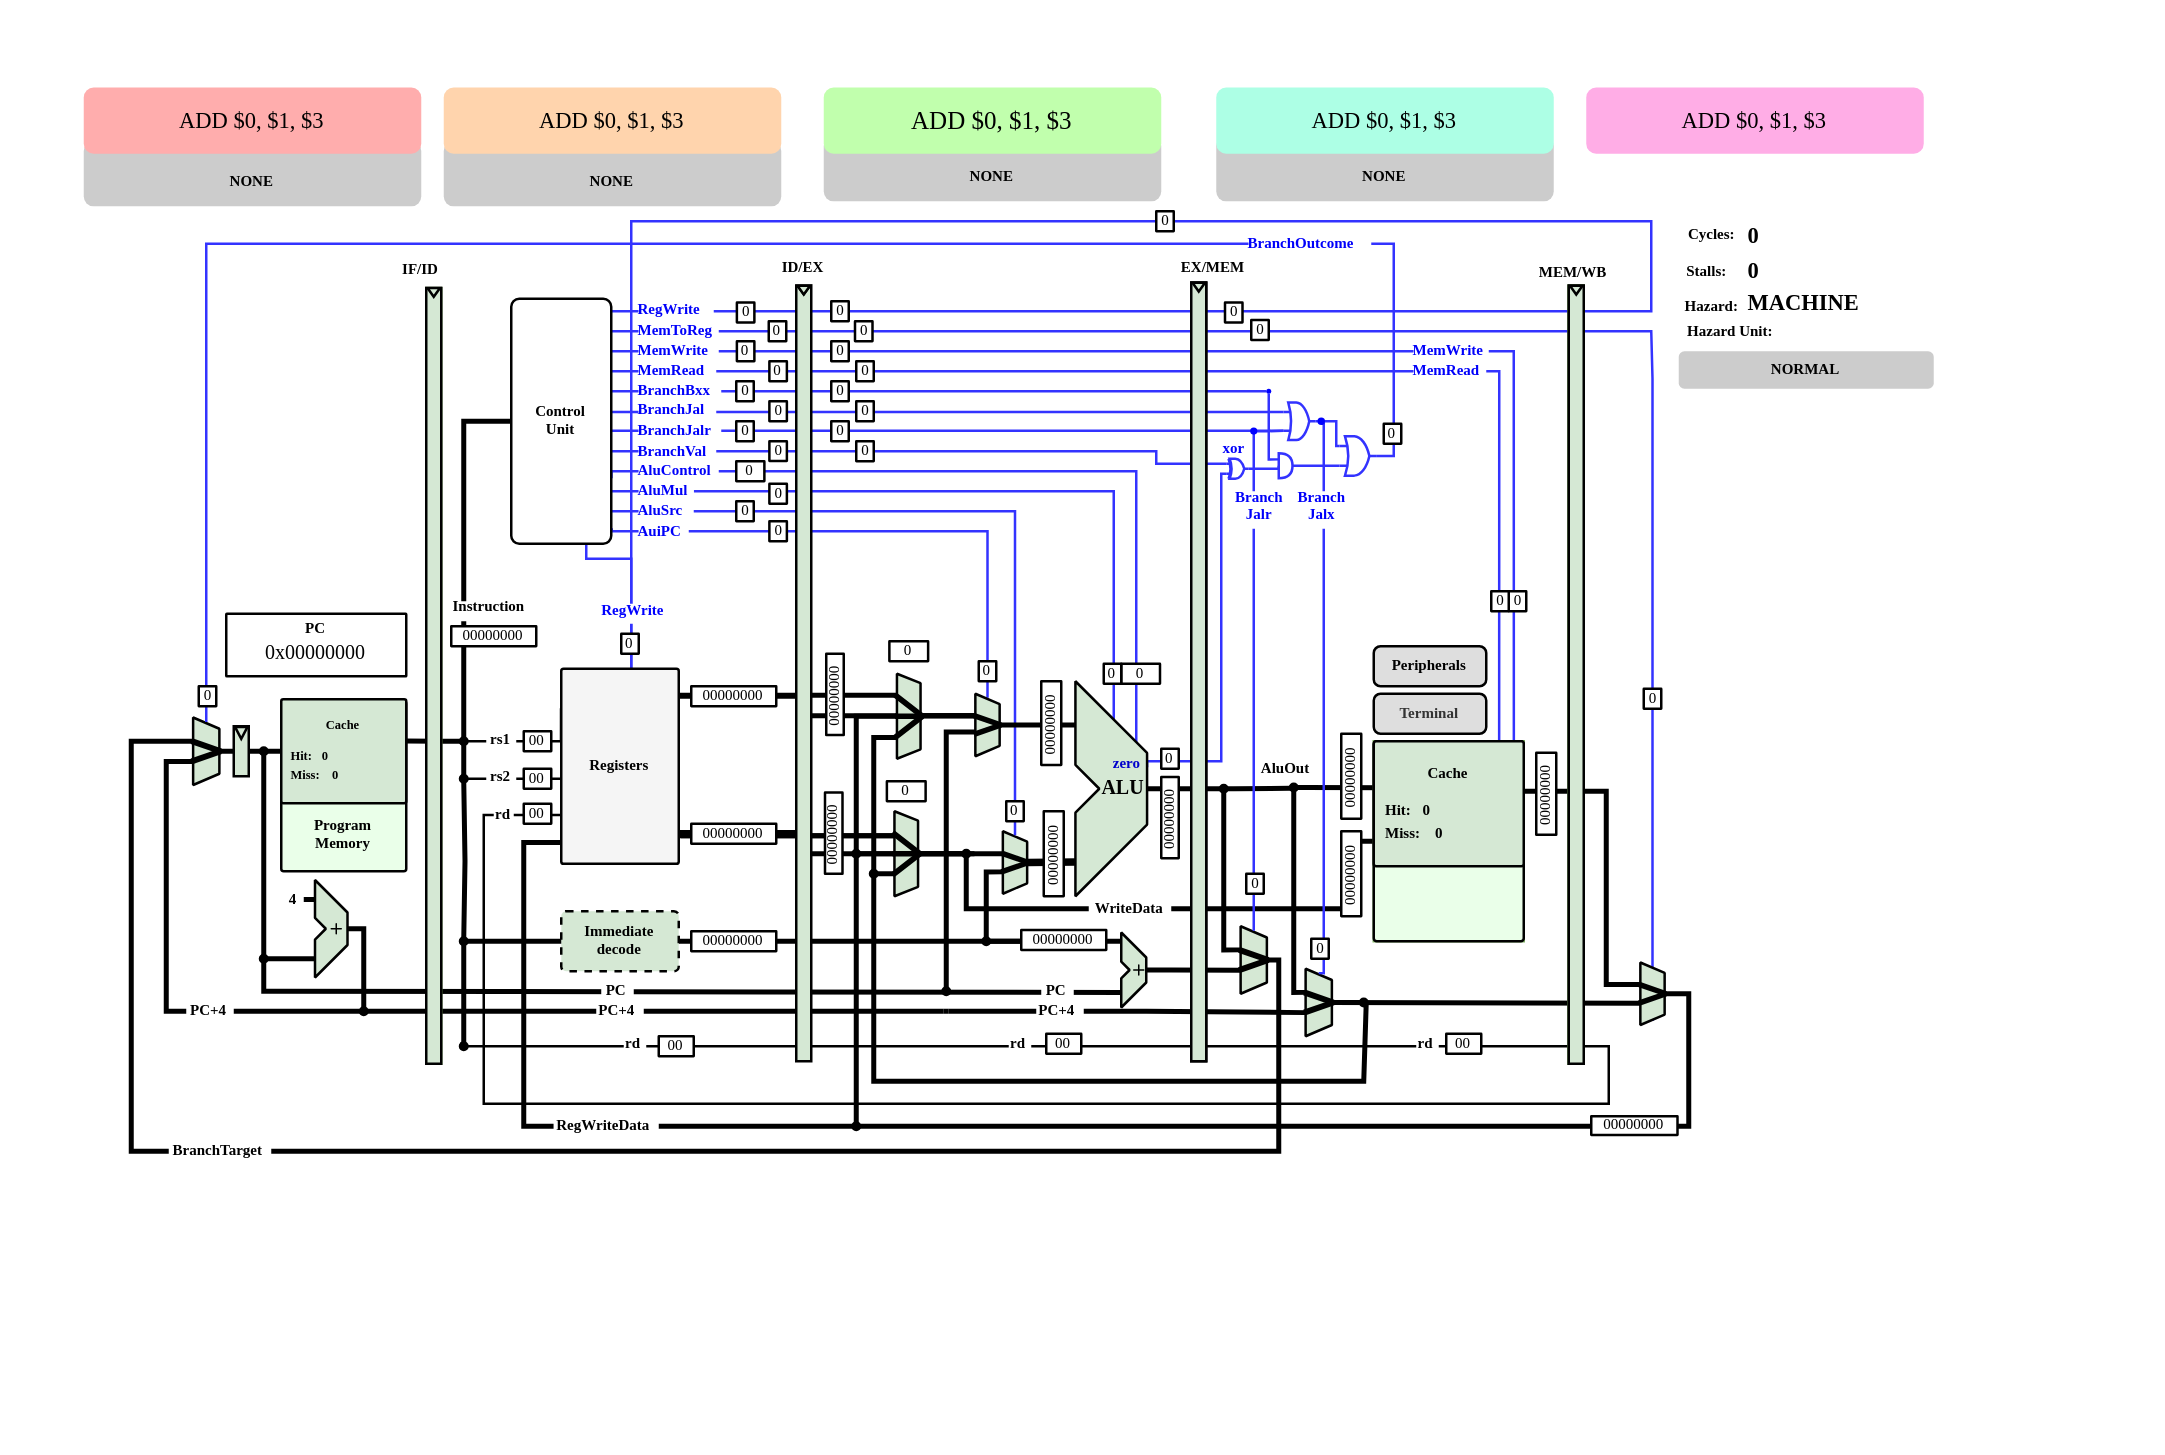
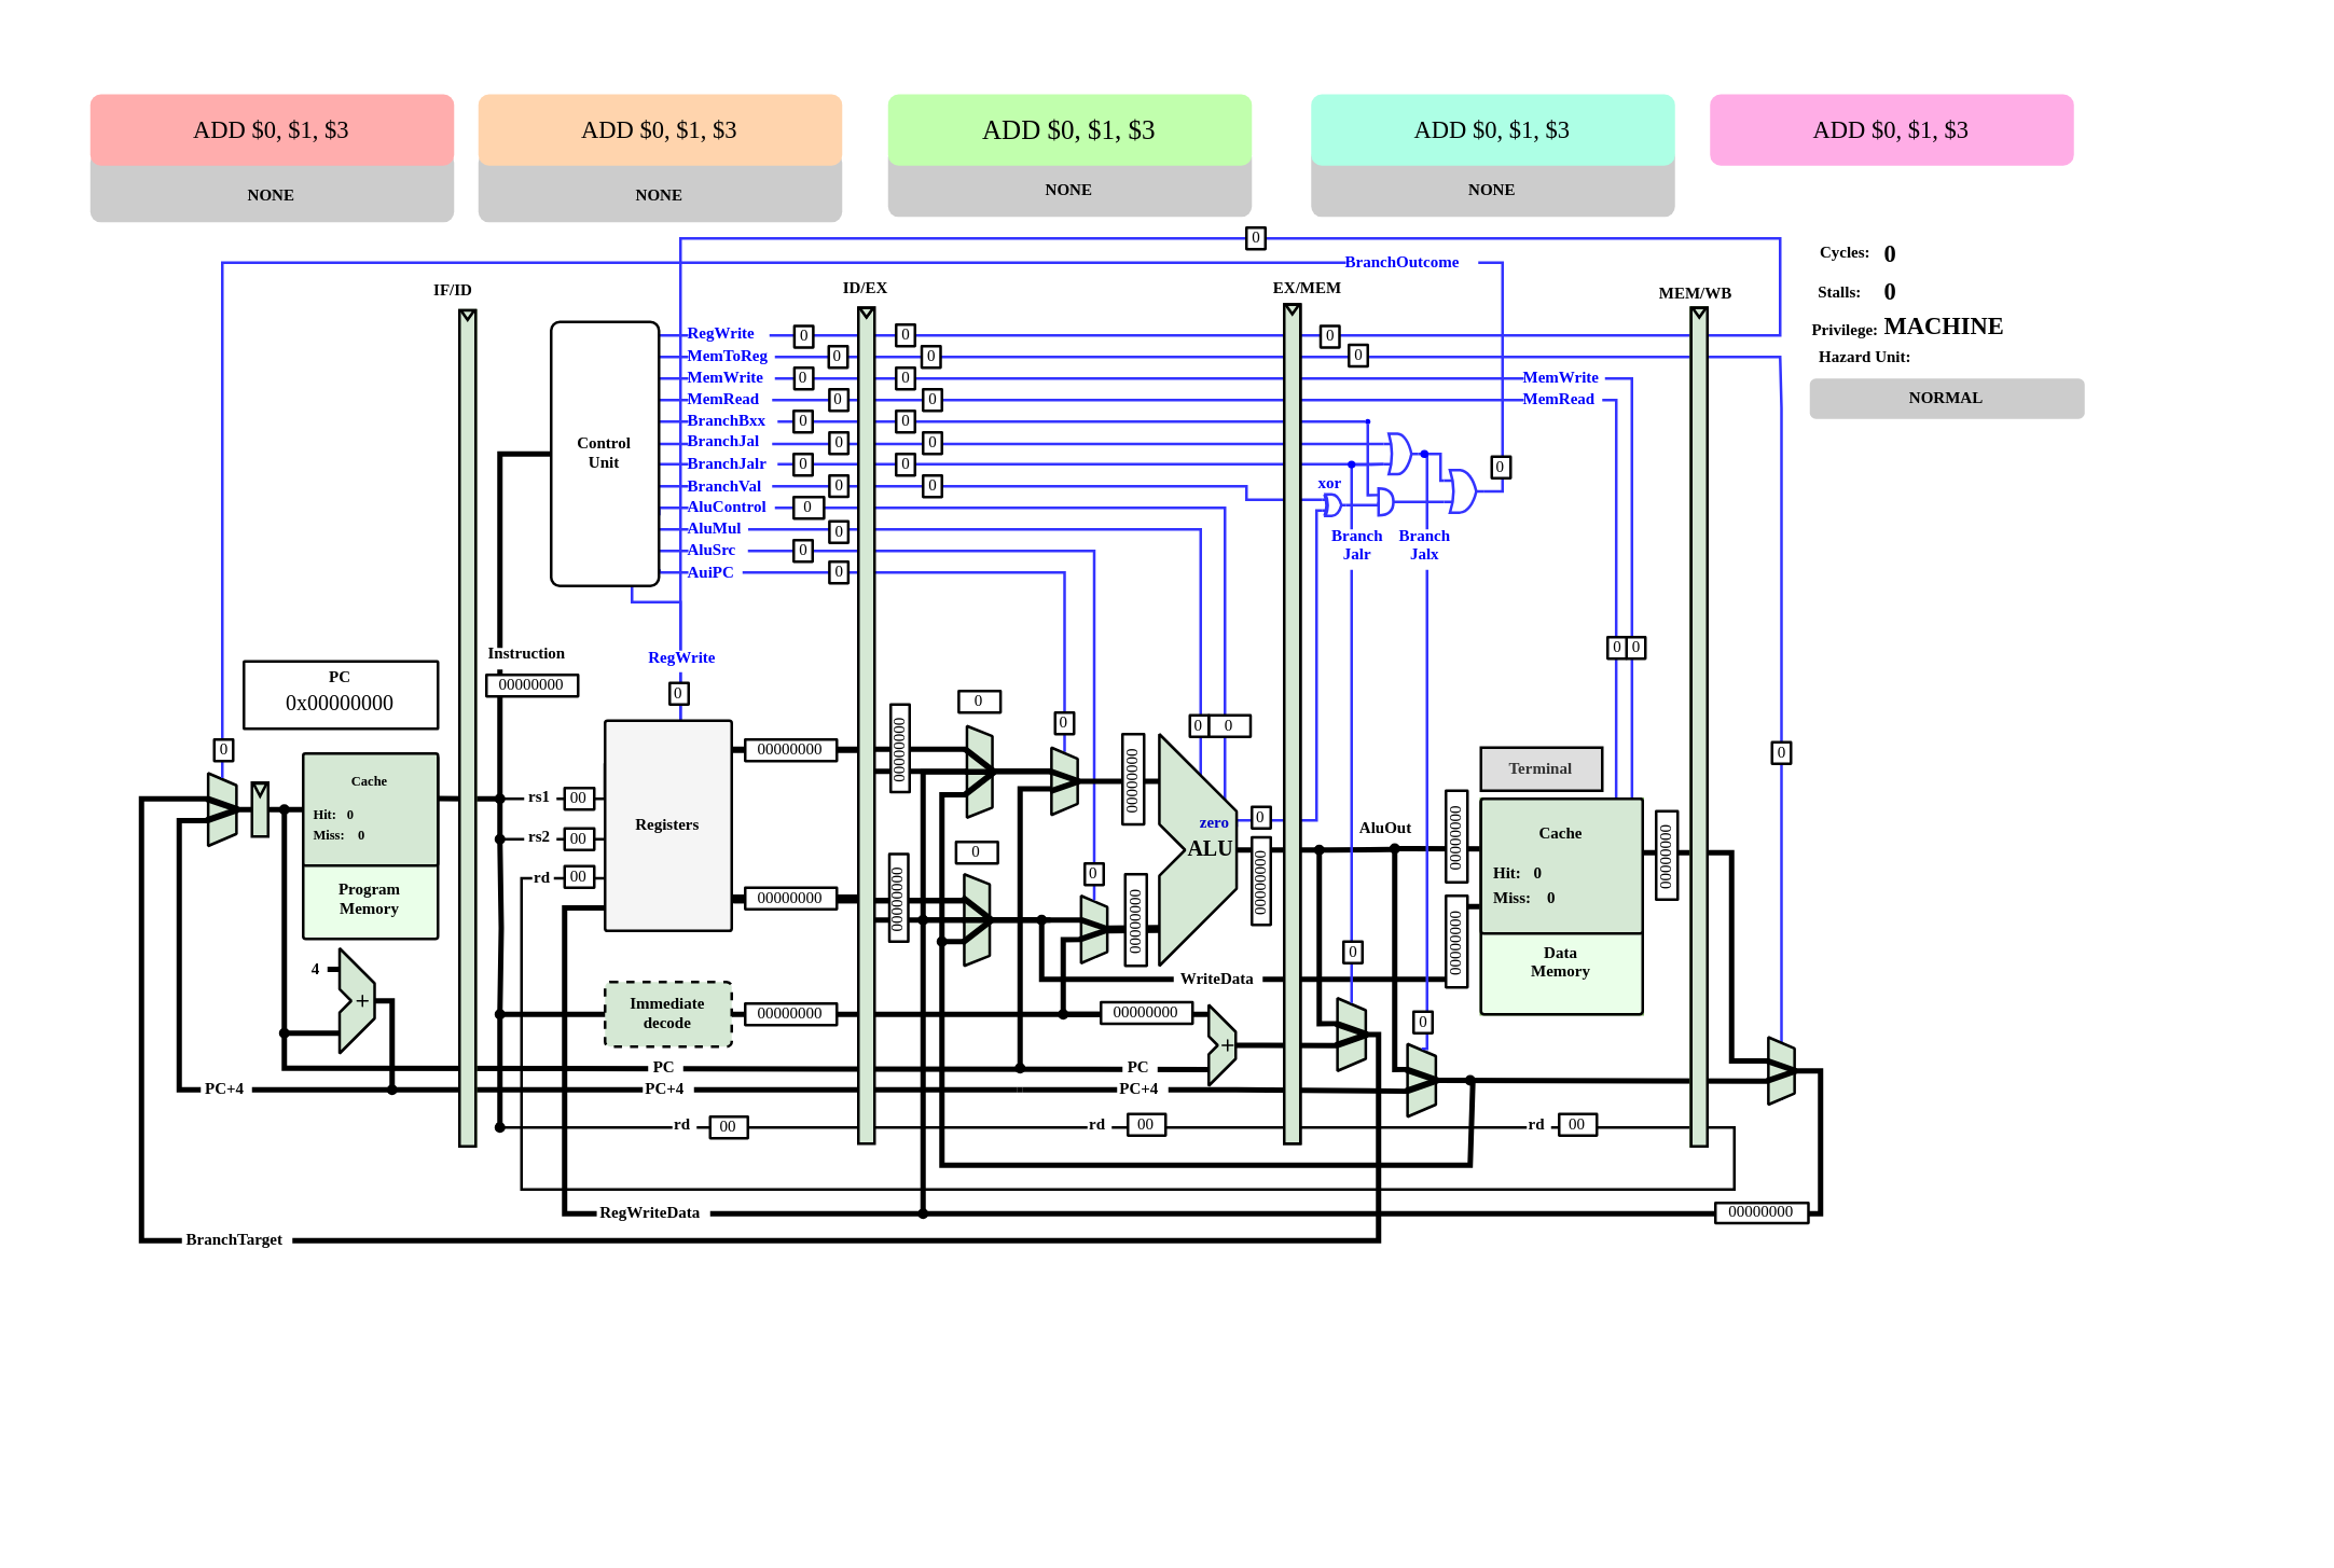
- <mxCell id="137" value="Hazard:" style="text;strokeColor=none;fillColor=none;align=center;verticalAlign=middle;rounded=0;fontSize=6;fontFamily=sans-serif;fontStyle=1;spacing=0;labelPosition=center;verticalLabelPosition=middle;labelBackgroundColor=none;spacingBottom=1;" parent="133" vertex="1"><mxGeometry x="2" y="30" width="41" height="8" as="geometry" /></mxCell>
+ <mxCell id="137" value="Privilege:" style="text;strokeColor=none;fillColor=none;align=center;verticalAlign=middle;rounded=0;fontSize=6;fontFamily=sans-serif;fontStyle=1;spacing=0;labelPosition=center;verticalLabelPosition=middle;labelBackgroundColor=none;spacingBottom=1;" parent="133" vertex="1"><mxGeometry x="2" y="30" width="41" height="8" as="geometry" /></mxCell>
- <mxCell id="70" value="Peripherals" style="rounded=1;arcSize=17;fontSize=6;fontFamily=sans-serif;fontStyle=1;verticalAlign=middle;align=center;labelPosition=center;verticalLabelPosition=middle;labelBackgroundColor=none;fillColor=#DEDEDE;strokeColor=#000000;" parent="3" vertex="1"><mxGeometry x="549" y="258" width="45" height="16" as="geometry" /></mxCell>
- <mxCell id="131" value="Terminal" style="rounded=1;arcSize=17;fontSize=6;fontFamily=sans-serif;fontStyle=1;verticalAlign=middle;align=center;labelPosition=center;verticalLabelPosition=middle;labelBackgroundColor=none;fillColor=#DEDEDE;strokeColor=#000000;fontColor=#333333;" parent="3" vertex="1"><mxGeometry x="549" y="277" width="45" height="16" as="geometry" /></mxCell>
+ <mxCell id="131" value="Terminal" style="arcSize=17;fontSize=6;fontFamily=sans-serif;fontStyle=1;verticalAlign=middle;align=center;labelPosition=center;verticalLabelPosition=middle;labelBackgroundColor=none;fillColor=#DEDEDE;strokeColor=#000000;fontColor=#333333;rounded=0;" parent="3" vertex="1"><mxGeometry x="549" y="277" width="45" height="16" as="geometry" /></mxCell>
+ <mxCell id="77" value="Data&#10;Memory" style="text;strokeColor=none;fillColor=none;align=center;verticalAlign=middle;rounded=0;fontSize=6;fontFamily=sans-serif;spacing=0;fontStyle=1;labelPosition=center;verticalLabelPosition=middle;labelBackgroundColor=none;spacingBottom=1;" parent="75" vertex="1"><mxGeometry x="6" y="53" width="48" height="17" as="geometry" /></mxCell>
